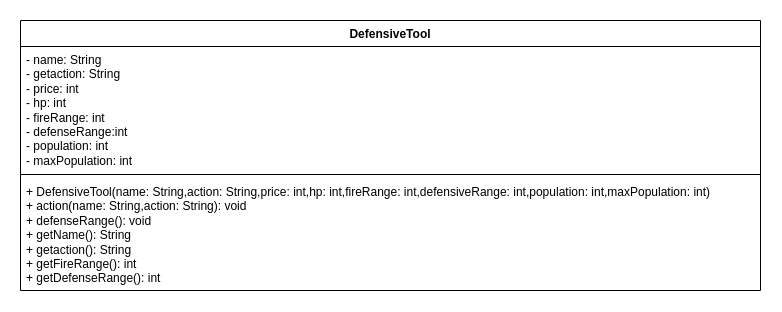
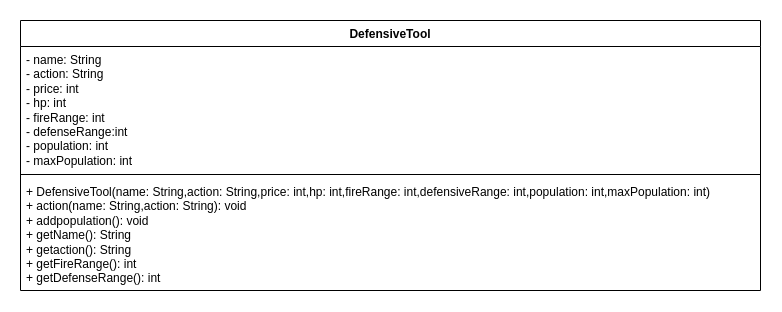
- <mxCell id="3" value="- name: String&lt;br&gt;- getaction: String&lt;br&gt;- price: int&lt;br&gt;- hp: int&lt;br&gt;- fireRange: int&lt;br&gt;- defenseRange:int&lt;br&gt;- population: int&lt;br&gt;- maxPopulation: int" style="text;strokeColor=none;fillColor=none;align=left;verticalAlign=top;spacingLeft=4;spacingRight=4;overflow=hidden;rotatable=0;points=[[0,0.5],[1,0.5]];portConstraint=eastwest;whiteSpace=wrap;html=1;" vertex="1" parent="2"><mxGeometry y="26" width="740" height="124" as="geometry" /></mxCell>
+ <mxCell id="3" value="- name: String&lt;br&gt;- action: String&lt;br&gt;- price: int&lt;br&gt;- hp: int&lt;br&gt;- fireRange: int&lt;br&gt;- defenseRange:int&lt;br&gt;- population: int&lt;br&gt;- maxPopulation: int" style="text;strokeColor=none;fillColor=none;align=left;verticalAlign=top;spacingLeft=4;spacingRight=4;overflow=hidden;rotatable=0;points=[[0,0.5],[1,0.5]];portConstraint=eastwest;whiteSpace=wrap;html=1;" vertex="1" parent="2"><mxGeometry y="26" width="740" height="124" as="geometry" /></mxCell>
- <mxCell id="5" value="+ DefensiveTool(name: String,action: String,price: int,hp: int,fireRange: int,defensiveRange: int,population: int,maxPopulation: int)&lt;br&gt;+ action(name: String,action: String): void&lt;br&gt;+ defenseRange(): void&lt;br&gt;+ getName(): String&lt;br&gt;+ getaction(): String&lt;br&gt;+ getFireRange(): int&lt;br&gt;+ getDefenseRange(): int" style="text;strokeColor=none;fillColor=none;align=left;verticalAlign=top;spacingLeft=4;spacingRight=4;overflow=hidden;rotatable=0;points=[[0,0.5],[1,0.5]];portConstraint=eastwest;whiteSpace=wrap;html=1;" vertex="1" parent="2"><mxGeometry y="158" width="740" height="112" as="geometry" /></mxCell>
+ <mxCell id="5" value="+ DefensiveTool(name: String,action: String,price: int,hp: int,fireRange: int,defensiveRange: int,population: int,maxPopulation: int)&lt;br&gt;+ action(name: String,action: String): void&lt;br&gt;+ addpopulation(): void&lt;br&gt;+ getName(): String&lt;br&gt;+ getaction(): String&lt;br&gt;+ getFireRange(): int&lt;br&gt;+ getDefenseRange(): int" style="text;strokeColor=none;fillColor=none;align=left;verticalAlign=top;spacingLeft=4;spacingRight=4;overflow=hidden;rotatable=0;points=[[0,0.5],[1,0.5]];portConstraint=eastwest;whiteSpace=wrap;html=1;" vertex="1" parent="2"><mxGeometry y="158" width="740" height="112" as="geometry" /></mxCell>
